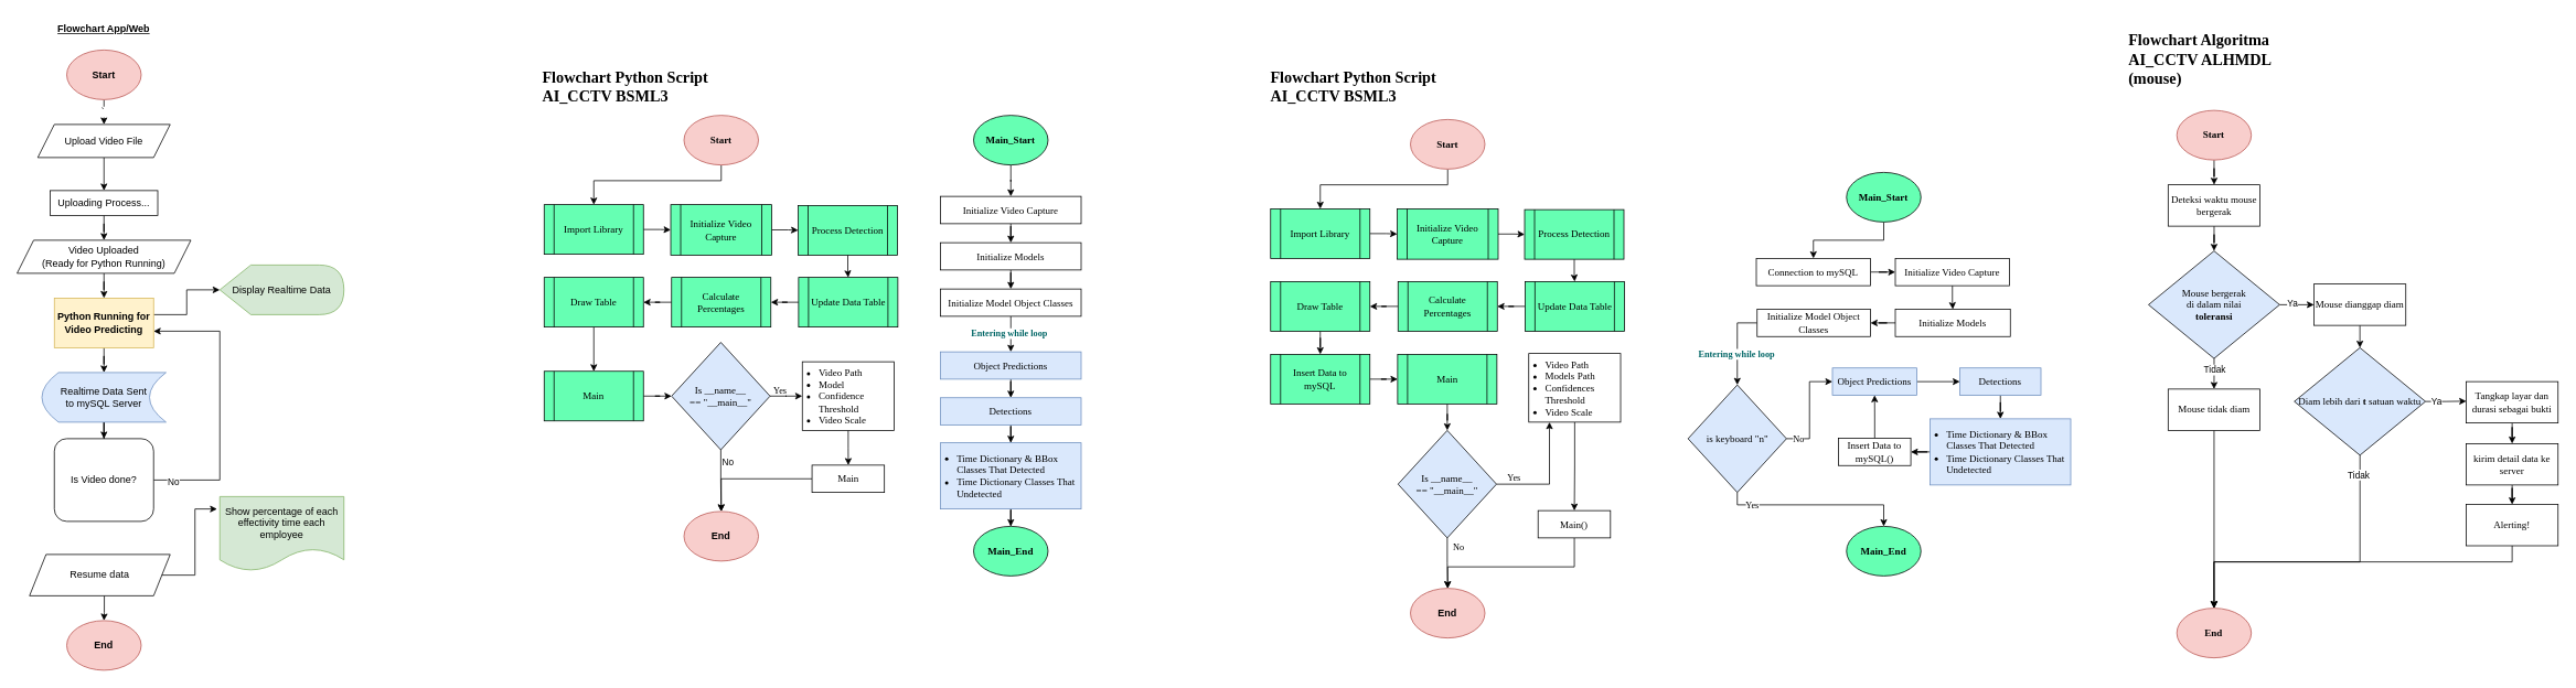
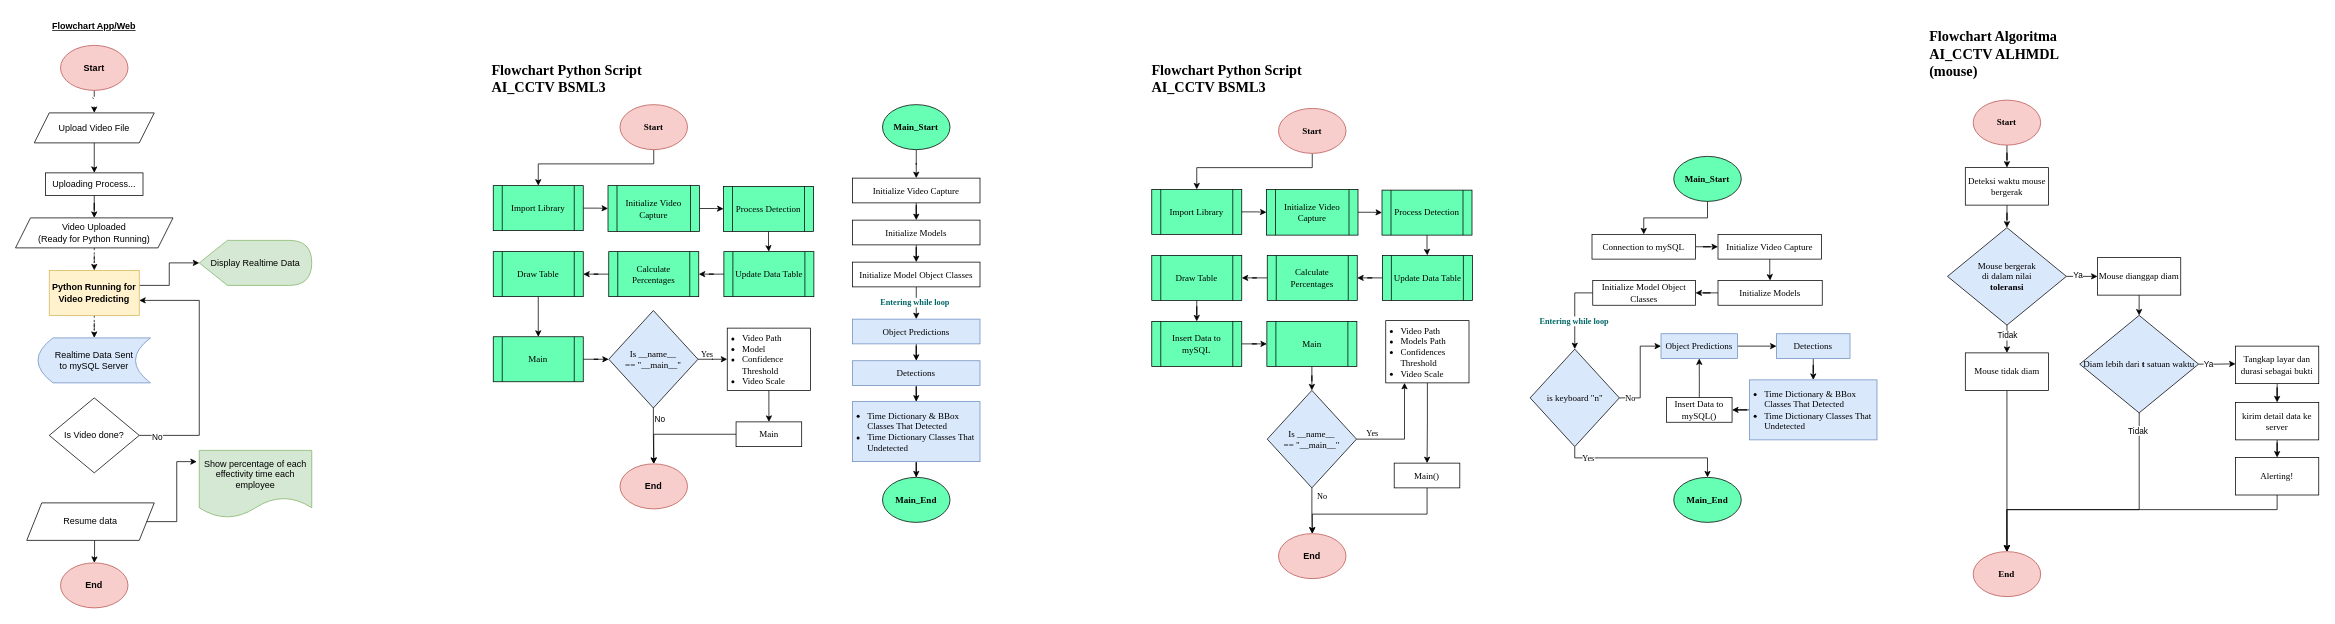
- <mxCell id="8" value="" style="edgeStyle=orthogonalEdgeStyle;rounded=0;orthogonalLoop=1;jettySize=auto;html=1;labelBorderColor=none;fontColor=default;" parent="1" source="9" target="12" edge="1"><mxGeometry relative="1" as="geometry" /></mxCell>
+ <mxCell id="8" value="" style="edgeStyle=orthogonalEdgeStyle;rounded=0;orthogonalLoop=1;jettySize=auto;html=1;labelBorderColor=none;fontColor=default;dashed=1;" parent="1" source="9" target="12" edge="1"><mxGeometry relative="1" as="geometry" /></mxCell>
- <mxCell id="10" value="" style="edgeStyle=orthogonalEdgeStyle;rounded=0;orthogonalLoop=1;jettySize=auto;html=1;" parent="1" source="12" target="22" edge="1"><mxGeometry relative="1" as="geometry" /></mxCell>
+ <mxCell id="10" value="" style="edgeStyle=orthogonalEdgeStyle;rounded=0;orthogonalLoop=1;jettySize=auto;html=1;dashed=1;" parent="1" source="12" target="22" edge="1"><mxGeometry relative="1" as="geometry" /></mxCell>
- <mxCell id="21" value="" style="edgeStyle=orthogonalEdgeStyle;rounded=0;orthogonalLoop=1;jettySize=auto;html=1;" parent="1" source="22" target="20" edge="1"><mxGeometry relative="1" as="geometry" /></mxCell>
- <mxCell id="20" value="Is Video done?" style="whiteSpace=wrap;html=1;labelBorderColor=none;fontColor=default;rounded=1;" parent="1" vertex="1"><mxGeometry x="65" y="530" width="120" height="100" as="geometry" /></mxCell>
+ <mxCell id="20" value="Is Video done?" style="rhombus;whiteSpace=wrap;html=1;labelBorderColor=none;fontColor=default;" parent="1" vertex="1"><mxGeometry x="65" y="530" width="120" height="100" as="geometry" /></mxCell>
